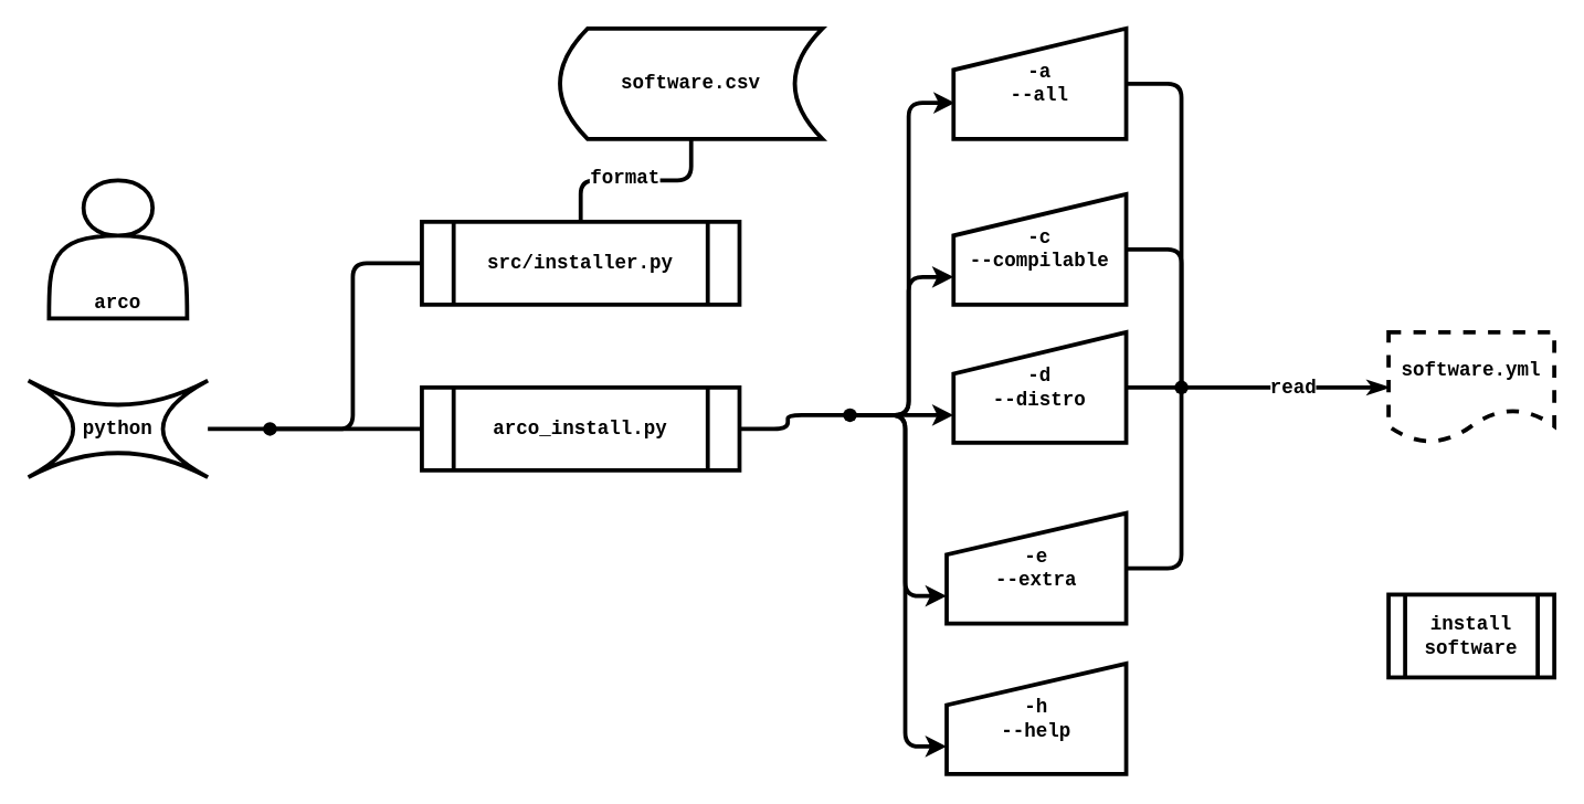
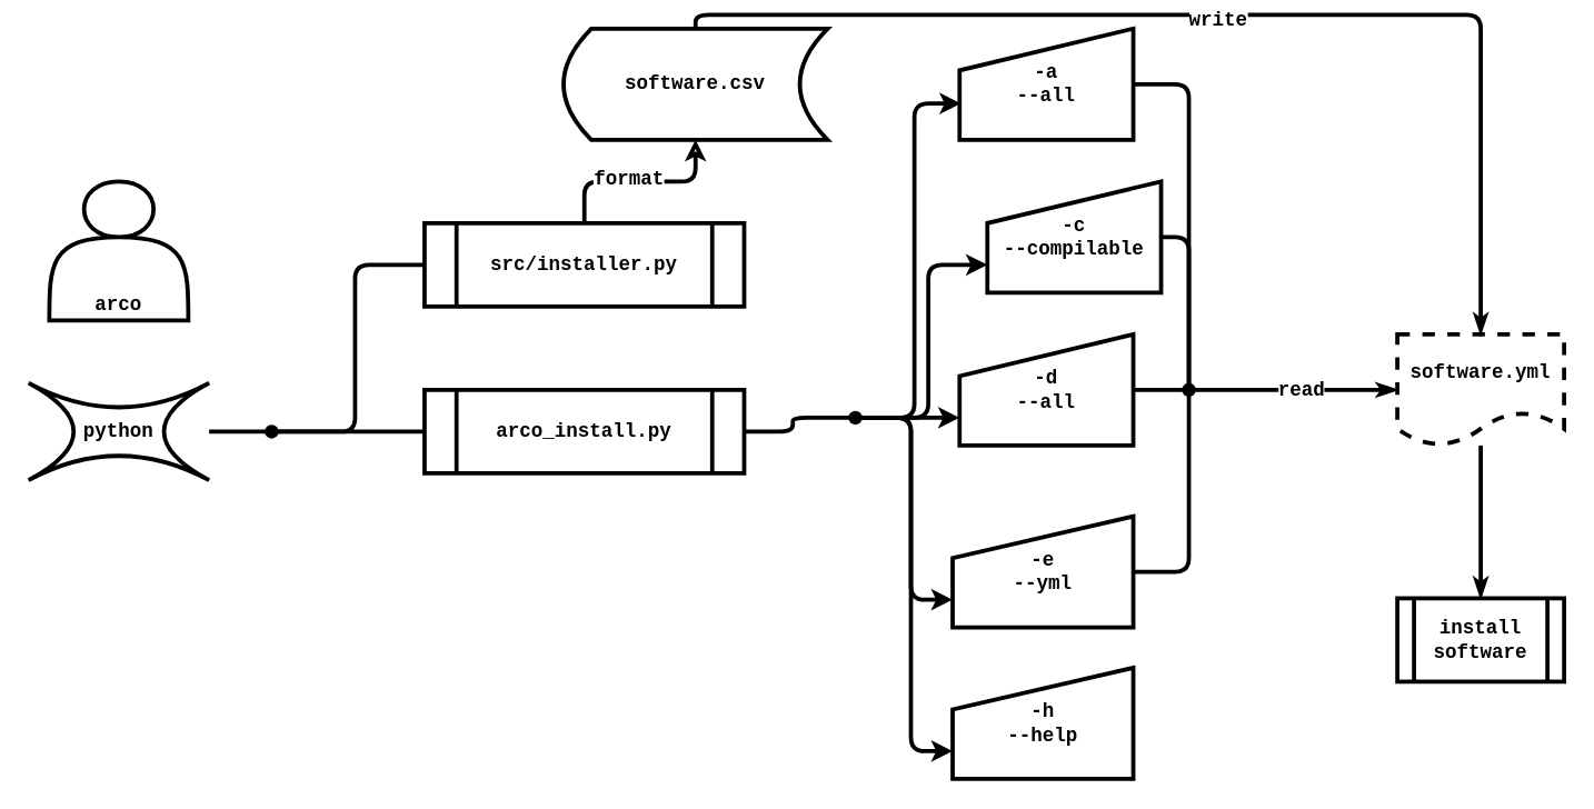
+ <mxCell id="16" style="edgeStyle=orthogonalEdgeStyle;html=1;exitX=0.5;exitY=0;exitDx=0;exitDy=0;entryX=0.5;entryY=0;entryDx=0;entryDy=0;fontFamily=Courier New;fontSize=14;fontColor=default;rounded=1;fontStyle=1;strokeWidth=3;endArrow=classicThin;endFill=1;align=center;verticalAlign=middle;" parent="1" source="18" target="15" edge="1"><mxGeometry relative="1" as="geometry" /></mxCell>
+ <mxCell id="17" value="write" style="edgeLabel;html=1;align=center;verticalAlign=middle;resizable=0;points=[];fontSize=14;fontFamily=Courier New;fontColor=default;rounded=0;fontStyle=1;" parent="16" vertex="1" connectable="0"><mxGeometry x="-0.043" y="-3" relative="1" as="geometry"><mxPoint as="offset" /></mxGeometry></mxCell>
- <mxCell id="22" style="edgeStyle=orthogonalEdgeStyle;html=1;entryX=0.5;entryY=1;entryDx=0;entryDy=0;fontFamily=Courier New;fontSize=14;fontColor=default;rounded=1;fontStyle=1;strokeWidth=3;endArrow=none;endFill=0;align=center;verticalAlign=middle;" parent="1" source="24" target="18" edge="1"><mxGeometry relative="1" as="geometry" /></mxCell>
+ <mxCell id="22" style="edgeStyle=orthogonalEdgeStyle;html=1;entryX=0.5;entryY=1;entryDx=0;entryDy=0;fontFamily=Courier New;fontSize=14;fontColor=default;rounded=1;fontStyle=1;strokeWidth=3;endArrow=classic;endFill=0;align=center;verticalAlign=middle;" parent="1" source="24" target="18" edge="1"><mxGeometry relative="1" as="geometry" /></mxCell>
- <mxCell id="8" value="-c&lt;br&gt;--compilable" style="shape=manualInput;whiteSpace=wrap;html=1;fontFamily=Courier New;fontSize=14;rounded=0;fontStyle=1;strokeWidth=3;align=center;verticalAlign=middle;" parent="1" vertex="1"><mxGeometry x="690" y="140" width="125" height="80" as="geometry" /></mxCell>
+ <mxCell id="8" value="-c&lt;br&gt;--compilable" style="shape=manualInput;whiteSpace=wrap;html=1;fontFamily=Courier New;fontSize=14;rounded=0;fontStyle=1;strokeWidth=3;align=center;verticalAlign=middle;" parent="1" vertex="1"><mxGeometry x="710" y="130" width="125" height="80" as="geometry" /></mxCell>
- <mxCell id="10" value="-d&lt;br&gt;--distro" style="shape=manualInput;whiteSpace=wrap;html=1;fontFamily=Courier New;fontSize=14;rounded=0;fontStyle=1;strokeWidth=3;align=center;verticalAlign=middle;" parent="1" vertex="1"><mxGeometry x="690" y="240" width="125" height="80" as="geometry" /></mxCell>
+ <mxCell id="10" value="-d&lt;br&gt;--all" style="shape=manualInput;whiteSpace=wrap;html=1;fontFamily=Courier New;fontSize=14;rounded=0;fontStyle=1;strokeWidth=3;align=center;verticalAlign=middle;" parent="1" vertex="1"><mxGeometry x="690" y="240" width="125" height="80" as="geometry" /></mxCell>
+ <mxCell id="14" style="edgeStyle=orthogonalEdgeStyle;html=1;entryX=0.5;entryY=0;entryDx=0;entryDy=0;fontFamily=Courier New;fontSize=14;fontColor=default;rounded=1;fontStyle=1;strokeWidth=3;endArrow=classicThin;endFill=1;align=center;verticalAlign=middle;" parent="1" source="15" target="19" edge="1"><mxGeometry relative="1" as="geometry" /></mxCell>
- <mxCell id="12" value="-e&lt;br&gt;--extra" style="shape=manualInput;whiteSpace=wrap;html=1;fontFamily=Courier New;fontSize=14;rounded=0;fontStyle=1;strokeWidth=3;align=center;verticalAlign=middle;" parent="1" vertex="1"><mxGeometry x="685" y="371" width="130" height="80" as="geometry" /></mxCell>
+ <mxCell id="12" value="-e&lt;br&gt;--yml" style="shape=manualInput;whiteSpace=wrap;html=1;fontFamily=Courier New;fontSize=14;rounded=0;fontStyle=1;strokeWidth=3;align=center;verticalAlign=middle;" parent="1" vertex="1"><mxGeometry x="685" y="371" width="130" height="80" as="geometry" /></mxCell>
